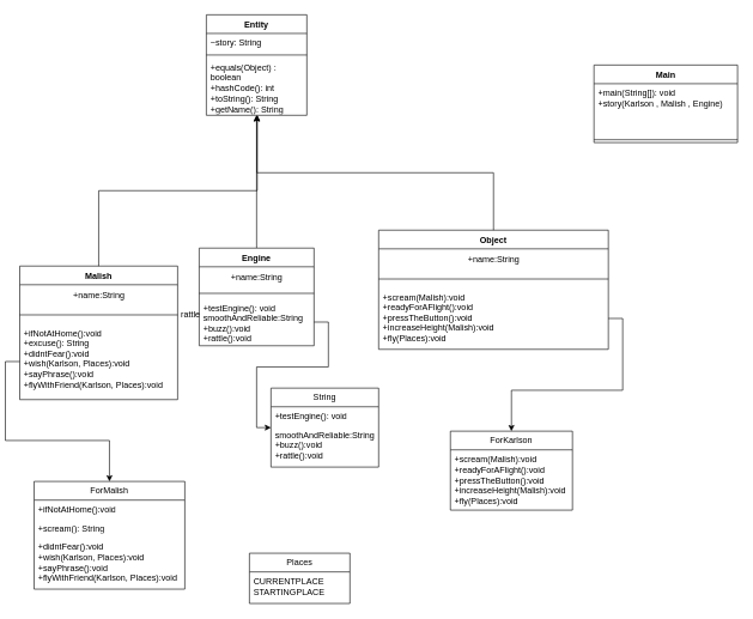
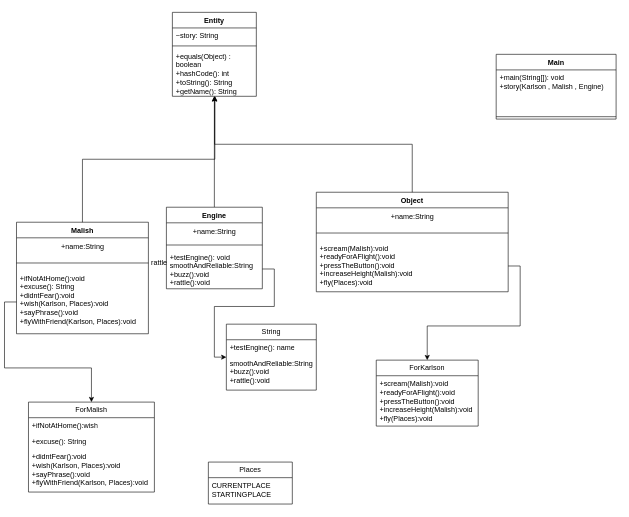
- <mxCell id="15" value="+testEngine(): void" style="text;strokeColor=none;fillColor=none;align=left;verticalAlign=top;spacingLeft=4;spacingRight=4;overflow=hidden;rotatable=0;points=[[0,0.5],[1,0.5]];portConstraint=eastwest;whiteSpace=wrap;html=1;" parent="14" vertex="1"><mxGeometry y="26" width="150" height="26" as="geometry" /></mxCell>
+ <mxCell id="15" value="+testEngine(): name" style="text;strokeColor=none;fillColor=none;align=left;verticalAlign=top;spacingLeft=4;spacingRight=4;overflow=hidden;rotatable=0;points=[[0,0.5],[1,0.5]];portConstraint=eastwest;whiteSpace=wrap;html=1;" parent="14" vertex="1"><mxGeometry y="26" width="150" height="26" as="geometry" /></mxCell>
- <mxCell id="24" value="+ifNotAtHome():void" style="text;strokeColor=none;fillColor=none;align=left;verticalAlign=top;spacingLeft=4;spacingRight=4;overflow=hidden;rotatable=0;points=[[0,0.5],[1,0.5]];portConstraint=eastwest;whiteSpace=wrap;html=1;" parent="23" vertex="1"><mxGeometry y="26" width="210" height="26" as="geometry" /></mxCell>
+ <mxCell id="24" value="+ifNotAtHome():wish" style="text;strokeColor=none;fillColor=none;align=left;verticalAlign=top;spacingLeft=4;spacingRight=4;overflow=hidden;rotatable=0;points=[[0,0.5],[1,0.5]];portConstraint=eastwest;whiteSpace=wrap;html=1;" parent="23" vertex="1"><mxGeometry y="26" width="210" height="26" as="geometry" /></mxCell>
- <mxCell id="25" value="+scream(): String" style="text;strokeColor=none;fillColor=none;align=left;verticalAlign=top;spacingLeft=4;spacingRight=4;overflow=hidden;rotatable=0;points=[[0,0.5],[1,0.5]];portConstraint=eastwest;whiteSpace=wrap;html=1;" parent="23" vertex="1"><mxGeometry y="52" width="210" height="26" as="geometry" /></mxCell>
+ <mxCell id="25" value="+excuse(): String" style="text;strokeColor=none;fillColor=none;align=left;verticalAlign=top;spacingLeft=4;spacingRight=4;overflow=hidden;rotatable=0;points=[[0,0.5],[1,0.5]];portConstraint=eastwest;whiteSpace=wrap;html=1;" parent="23" vertex="1"><mxGeometry y="52" width="210" height="26" as="geometry" /></mxCell>
